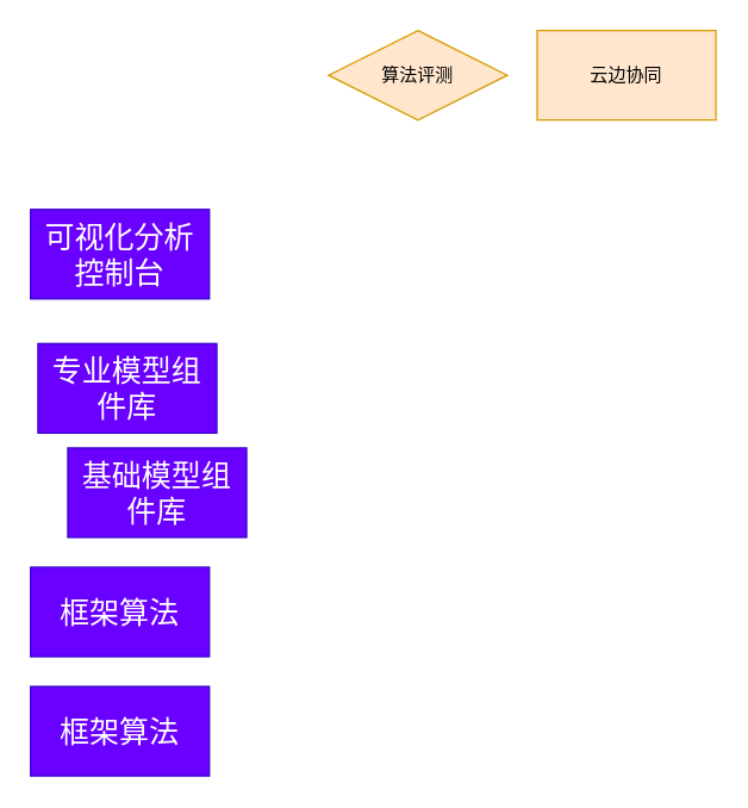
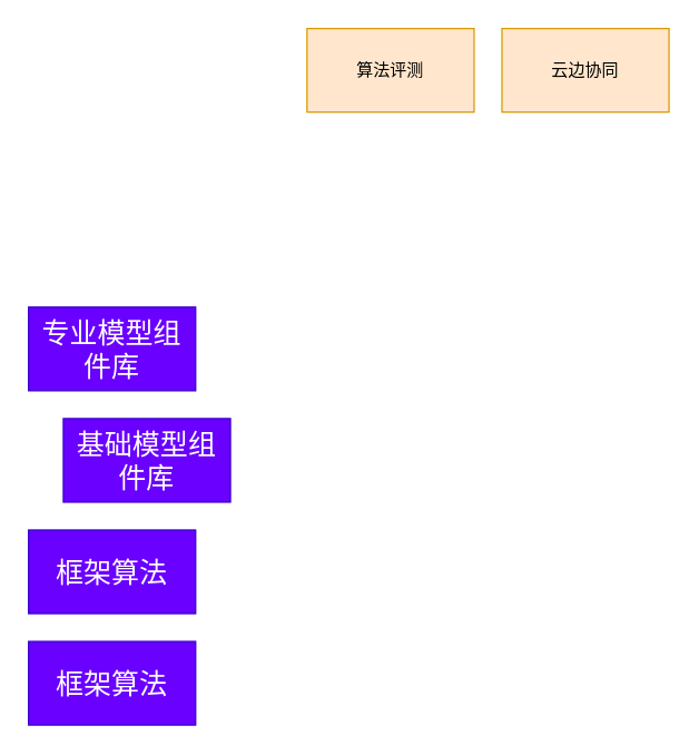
- <mxCell id="2" value="算法评测" style="rhombus;whiteSpace=wrap;html=1;fillColor=#ffe6cc;strokeColor=#d79b00;" vertex="1" parent="1"><mxGeometry x="220" y="20" width="120" height="60" as="geometry" /></mxCell>
+ <mxCell id="2" value="算法评测" style="rounded=0;whiteSpace=wrap;html=1;fillColor=#ffe6cc;strokeColor=#d79b00;" vertex="1" parent="1"><mxGeometry x="220" y="20" width="120" height="60" as="geometry" /></mxCell>
- <mxCell id="4" value="&lt;font style=&quot;font-size: 20px;&quot;&gt;可视化分析控制台&lt;/font&gt;" style="rounded=0;whiteSpace=wrap;html=1;fillColor=#6a00ff;strokeColor=#3700CC;fontColor=#ffffff;" vertex="1" parent="1"><mxGeometry x="20" y="140" width="120" height="60" as="geometry" /></mxCell>
- <mxCell id="5" value="&lt;span style=&quot;font-size: 20px;&quot;&gt;专业模型组件库&lt;/span&gt;" style="rounded=0;whiteSpace=wrap;html=1;fillColor=#6a00ff;strokeColor=#3700CC;fontColor=#ffffff;" vertex="1" parent="1"><mxGeometry x="25" y="230" width="120" height="60" as="geometry" /></mxCell>
+ <mxCell id="5" value="&lt;span style=&quot;font-size: 20px;&quot;&gt;专业模型组件库&lt;/span&gt;" style="rounded=0;whiteSpace=wrap;html=1;fillColor=#6a00ff;strokeColor=#3700CC;fontColor=#ffffff;" vertex="1" parent="1"><mxGeometry x="20" y="220" width="120" height="60" as="geometry" /></mxCell>
